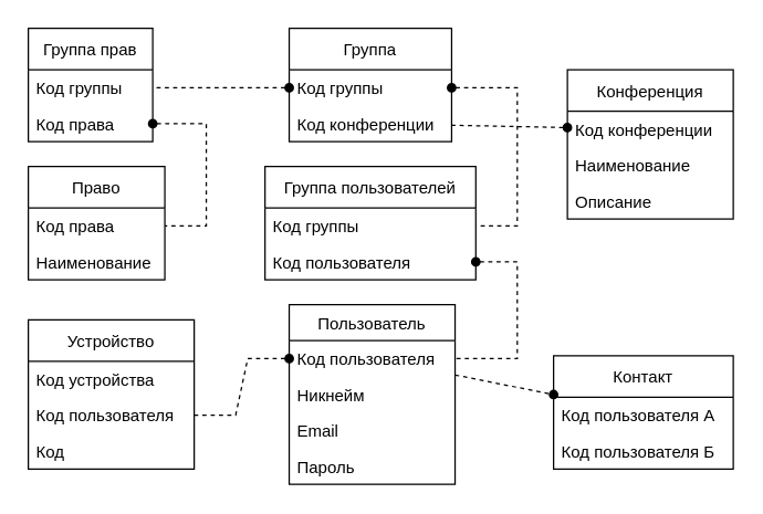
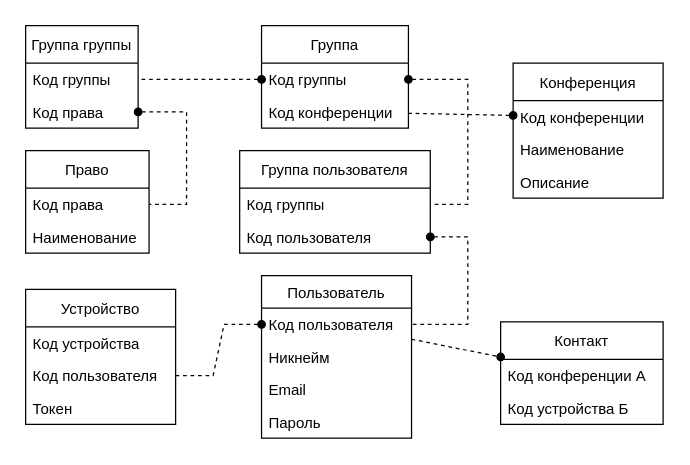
- <mxCell id="2" value="Группа прав" style="swimlane;fontStyle=0;childLayout=stackLayout;horizontal=1;startSize=30;fillColor=none;horizontalStack=0;resizeParent=1;resizeParentMax=0;resizeLast=0;collapsible=1;marginBottom=0;" vertex="1" parent="1"><mxGeometry x="20" y="20" width="90" height="82" as="geometry" /></mxCell>
+ <mxCell id="2" value="Группа группы" style="swimlane;fontStyle=0;childLayout=stackLayout;horizontal=1;startSize=30;fillColor=none;horizontalStack=0;resizeParent=1;resizeParentMax=0;resizeLast=0;collapsible=1;marginBottom=0;" vertex="1" parent="1"><mxGeometry x="20" y="20" width="90" height="82" as="geometry" /></mxCell>
- <mxCell id="24" value="Группа пользователей" style="swimlane;fontStyle=0;childLayout=stackLayout;horizontal=1;startSize=30;fillColor=none;horizontalStack=0;resizeParent=1;resizeParentMax=0;resizeLast=0;collapsible=1;marginBottom=0;" vertex="1" parent="1"><mxGeometry x="191.24" y="120" width="152.5" height="82" as="geometry" /></mxCell>
+ <mxCell id="24" value="Группа пользователя" style="swimlane;fontStyle=0;childLayout=stackLayout;horizontal=1;startSize=30;fillColor=none;horizontalStack=0;resizeParent=1;resizeParentMax=0;resizeLast=0;collapsible=1;marginBottom=0;" vertex="1" parent="1"><mxGeometry x="191.24" y="120" width="152.5" height="82" as="geometry" /></mxCell>
- <mxCell id="11" value="Код пользователя А" style="text;strokeColor=none;fillColor=none;align=left;verticalAlign=top;spacingLeft=4;spacingRight=4;overflow=hidden;rotatable=0;points=[[0,0.5],[1,0.5]];portConstraint=eastwest;" vertex="1" parent="10"><mxGeometry y="30" width="130" height="26" as="geometry" /></mxCell>
+ <mxCell id="11" value="Код конференции А" style="text;strokeColor=none;fillColor=none;align=left;verticalAlign=top;spacingLeft=4;spacingRight=4;overflow=hidden;rotatable=0;points=[[0,0.5],[1,0.5]];portConstraint=eastwest;" vertex="1" parent="10"><mxGeometry y="30" width="130" height="26" as="geometry" /></mxCell>
- <mxCell id="19" value="Код" style="text;strokeColor=none;fillColor=none;align=left;verticalAlign=top;spacingLeft=4;spacingRight=4;overflow=hidden;rotatable=0;points=[[0,0.5],[1,0.5]];portConstraint=eastwest;" vertex="1" parent="16"><mxGeometry y="82" width="120" height="26" as="geometry" /></mxCell>
+ <mxCell id="19" value="Токен" style="text;strokeColor=none;fillColor=none;align=left;verticalAlign=top;spacingLeft=4;spacingRight=4;overflow=hidden;rotatable=0;points=[[0,0.5],[1,0.5]];portConstraint=eastwest;" vertex="1" parent="16"><mxGeometry y="82" width="120" height="26" as="geometry" /></mxCell>
- <mxCell id="12" value="Код пользователя Б" style="text;strokeColor=none;fillColor=none;align=left;verticalAlign=top;spacingLeft=4;spacingRight=4;overflow=hidden;rotatable=0;points=[[0,0.5],[1,0.5]];portConstraint=eastwest;" vertex="1" parent="10"><mxGeometry y="56" width="130" height="26" as="geometry" /></mxCell>
+ <mxCell id="12" value="Код устройства Б" style="text;strokeColor=none;fillColor=none;align=left;verticalAlign=top;spacingLeft=4;spacingRight=4;overflow=hidden;rotatable=0;points=[[0,0.5],[1,0.5]];portConstraint=eastwest;" vertex="1" parent="10"><mxGeometry y="56" width="130" height="26" as="geometry" /></mxCell>
